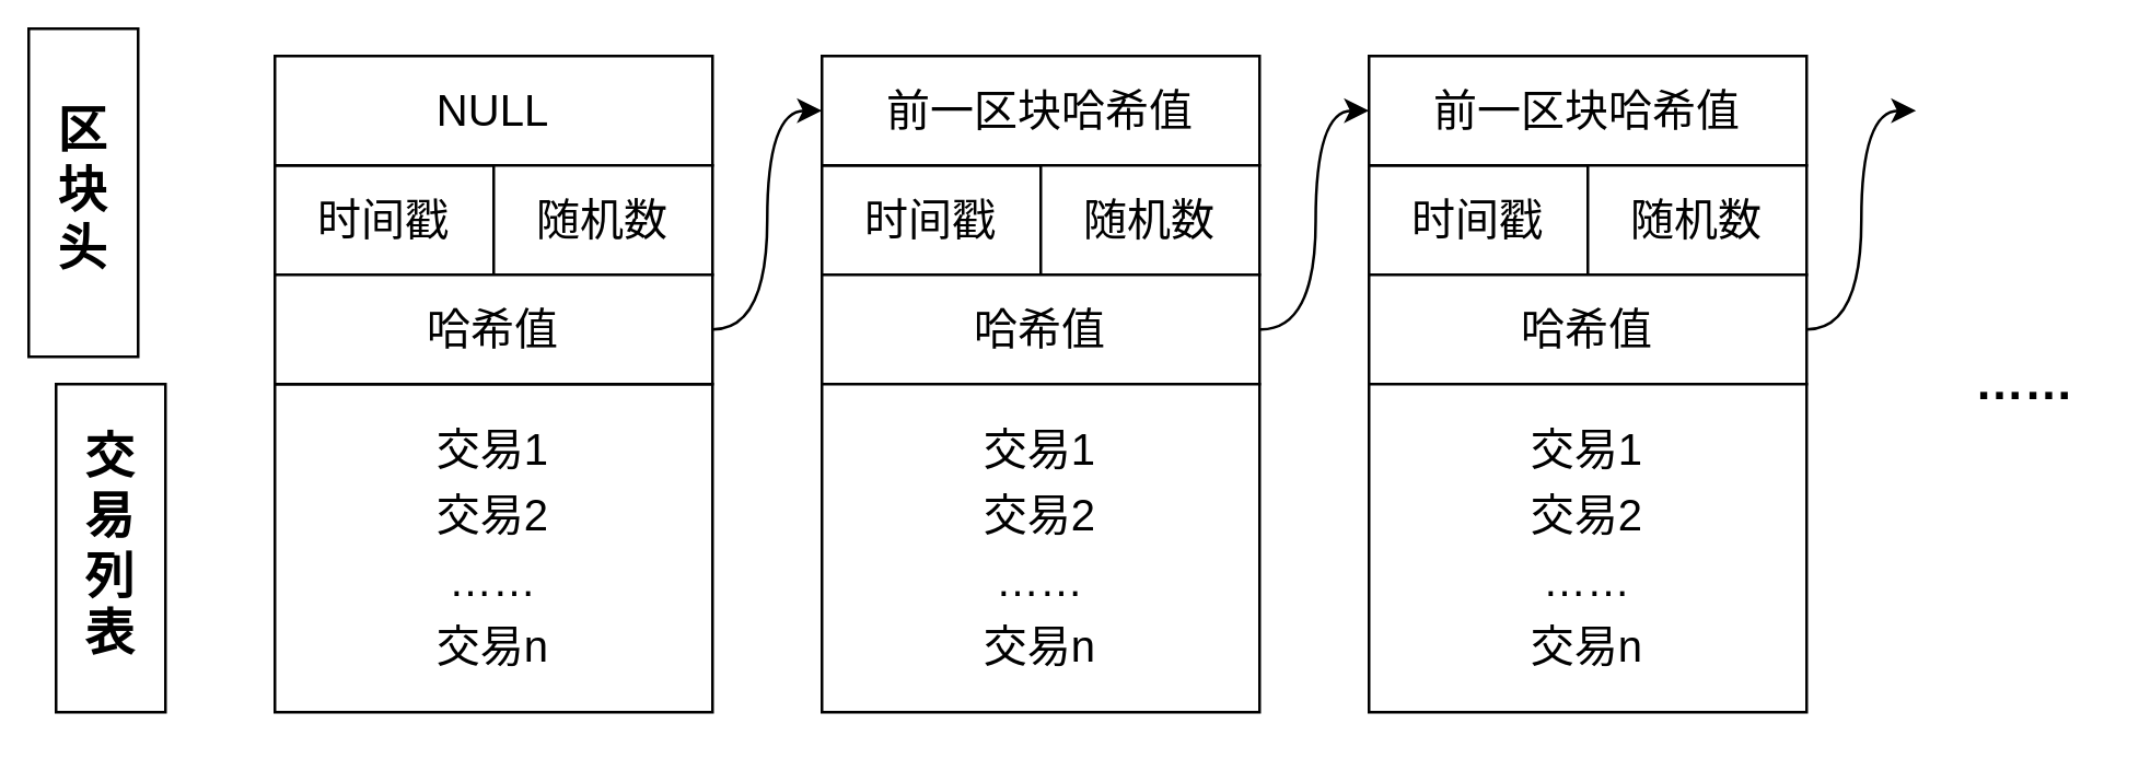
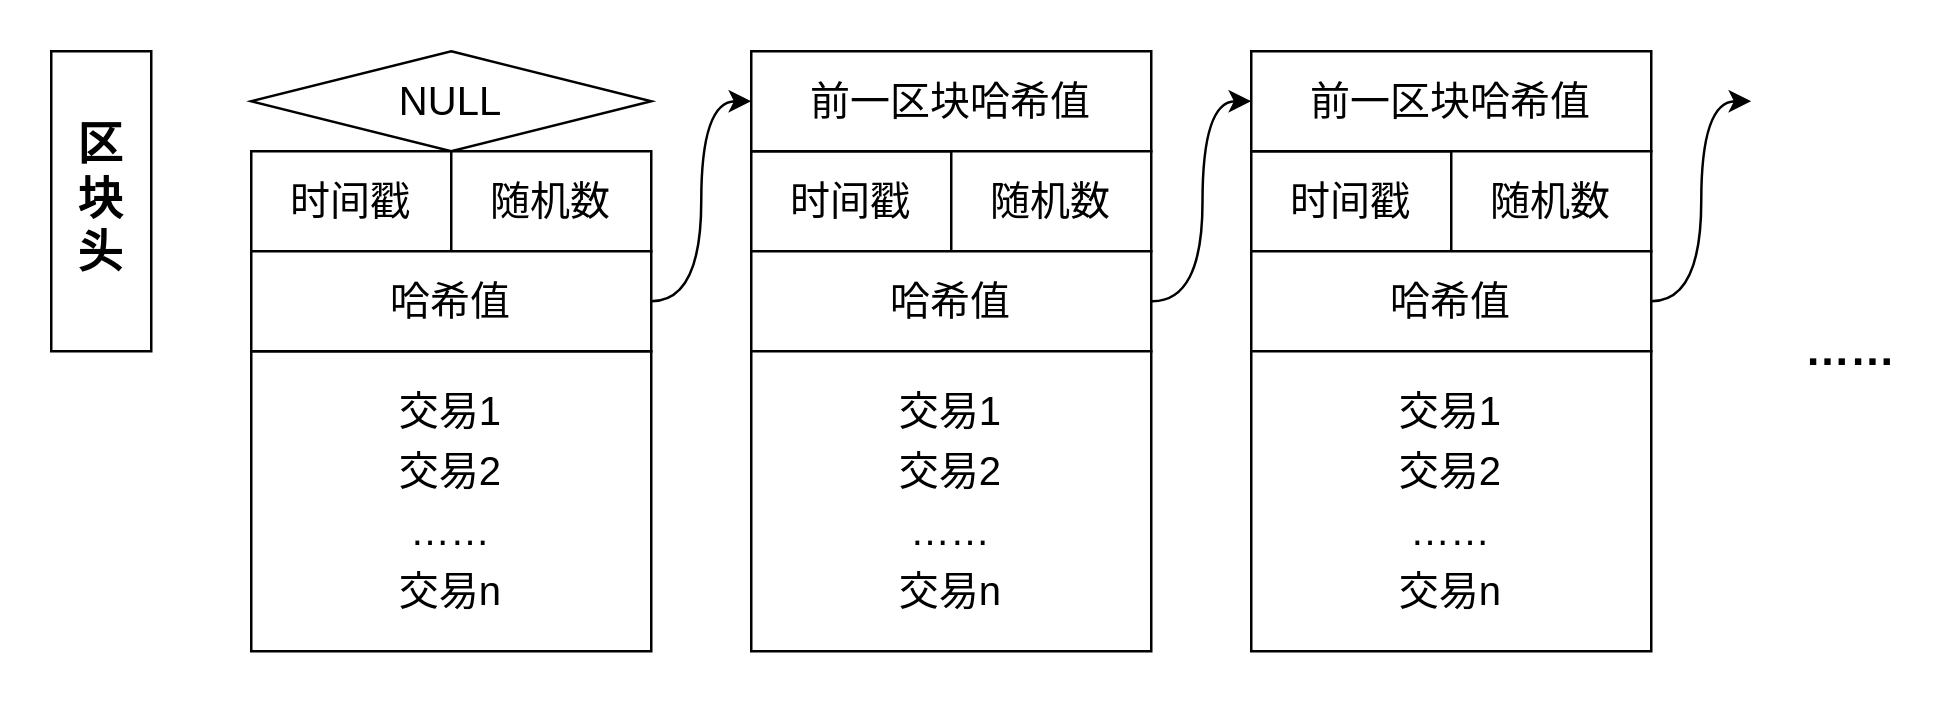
- <mxCell id="3" value="&lt;font style=&quot;font-size: 16px;&quot;&gt;NULL&lt;/font&gt;" style="rounded=0;whiteSpace=wrap;html=1;fontSize=16;" vertex="1" parent="1"><mxGeometry x="100" y="20" width="160" height="40" as="geometry" /></mxCell>
+ <mxCell id="3" value="&lt;font style=&quot;font-size: 16px;&quot;&gt;NULL&lt;/font&gt;" style="rhombus;whiteSpace=wrap;html=1;fontSize=16;" vertex="1" parent="1"><mxGeometry x="100" y="20" width="160" height="40" as="geometry" /></mxCell>
- <mxCell id="9" value="&lt;font&gt;&lt;span style=&quot;font-size: 18px&quot;&gt;&lt;b&gt;区&lt;br&gt;块&lt;br&gt;头&lt;/b&gt;&lt;br&gt;&lt;/span&gt;&lt;/font&gt;" style="rounded=0;whiteSpace=wrap;html=1;fontSize=16;" vertex="1" parent="1"><mxGeometry x="10" y="10" width="40" height="120" as="geometry" /></mxCell>
+ <mxCell id="9" value="&lt;font&gt;&lt;span style=&quot;font-size: 18px&quot;&gt;&lt;b&gt;区&lt;br&gt;块&lt;br&gt;头&lt;/b&gt;&lt;br&gt;&lt;/span&gt;&lt;/font&gt;" style="rounded=0;whiteSpace=wrap;html=1;fontSize=16;" vertex="1" parent="1"><mxGeometry x="20" y="20" width="40" height="120" as="geometry" /></mxCell>
- <mxCell id="5" value="&lt;font&gt;&lt;span style=&quot;font-size: 18px&quot;&gt;&lt;b&gt;交&lt;br&gt;易&lt;br&gt;列&lt;br&gt;表&lt;/b&gt;&lt;br&gt;&lt;/span&gt;&lt;/font&gt;" style="rounded=0;whiteSpace=wrap;html=1;fontSize=16;" vertex="1" parent="1"><mxGeometry x="20" y="140" width="40" height="120" as="geometry" /></mxCell>
